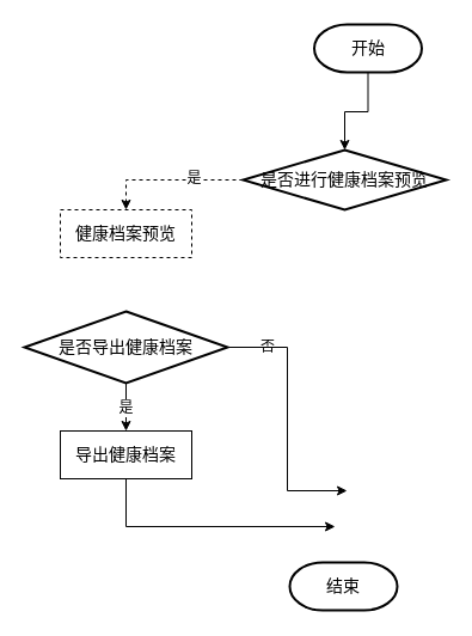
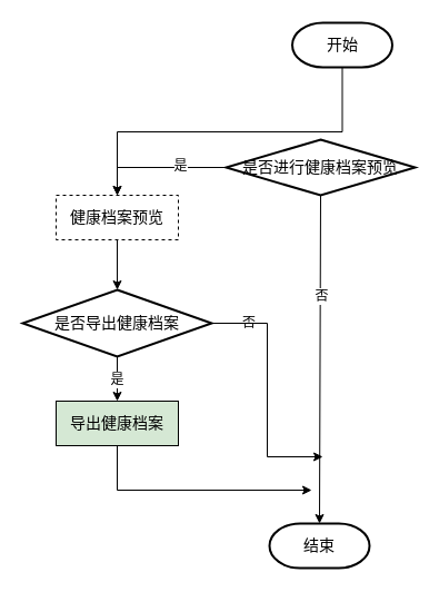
- <mxCell id="2" style="edgeStyle=elbowEdgeStyle;rounded=0;orthogonalLoop=1;jettySize=auto;elbow=vertical;html=1;exitX=0.5;exitY=1;exitDx=0;exitDy=0;exitPerimeter=0;entryX=0.5;entryY=0;entryDx=0;entryDy=0;entryPerimeter=0;" edge="1" parent="1" source="3" target="9"><mxGeometry relative="1" as="geometry" /></mxCell>
+ <mxCell id="2" style="edgeStyle=elbowEdgeStyle;rounded=0;orthogonalLoop=1;jettySize=auto;elbow=vertical;html=1;exitX=0.5;exitY=1;exitDx=0;exitDy=0;exitPerimeter=0;" edge="1" parent="1" source="3" target="11"><mxGeometry relative="1" as="geometry" /></mxCell>
- <mxCell id="5" style="edgeStyle=elbowEdgeStyle;rounded=0;orthogonalLoop=1;jettySize=auto;elbow=vertical;html=1;exitX=0;exitY=0.5;exitDx=0;exitDy=0;exitPerimeter=0;entryX=0.5;entryY=0;entryDx=0;entryDy=0;dashed=1;" edge="1" parent="1" source="9" target="11"><mxGeometry relative="1" as="geometry"><Array as="points"><mxPoint x="160" y="150" /></Array></mxGeometry></mxCell>
+ <mxCell id="5" style="edgeStyle=elbowEdgeStyle;rounded=0;orthogonalLoop=1;jettySize=auto;elbow=vertical;html=1;exitX=0;exitY=0.5;exitDx=0;exitDy=0;exitPerimeter=0;entryX=0.5;entryY=0;entryDx=0;entryDy=0;" edge="1" parent="1" source="9" target="11"><mxGeometry relative="1" as="geometry"><Array as="points"><mxPoint x="160" y="150" /></Array></mxGeometry></mxCell>
+ <mxCell id="10" style="edgeStyle=none;rounded=0;orthogonalLoop=1;jettySize=auto;html=1;exitX=0.5;exitY=1;exitDx=0;exitDy=0;entryX=0.5;entryY=0;entryDx=0;entryDy=0;entryPerimeter=0;" edge="1" parent="1" source="11" target="15"><mxGeometry relative="1" as="geometry" /></mxCell>
+ <mxCell id="7" style="edgeStyle=none;rounded=0;orthogonalLoop=1;jettySize=auto;html=1;exitX=0.5;exitY=1;exitDx=0;exitDy=0;exitPerimeter=0;entryX=0.5;entryY=0;entryDx=0;entryDy=0;entryPerimeter=0;" edge="1" parent="1" source="9" target="4"><mxGeometry relative="1" as="geometry"><mxPoint x="287" y="260" as="targetPoint" /></mxGeometry></mxCell>
+ <mxCell id="8" value="否" style="text;html=1;resizable=0;points=[];align=center;verticalAlign=middle;labelBackgroundColor=#ffffff;" vertex="1" connectable="0" parent="7"><mxGeometry x="-0.389" y="1" relative="1" as="geometry"><mxPoint as="offset" /></mxGeometry></mxCell>
- <mxCell id="17" value="&lt;span style=&quot;font-size: 14px&quot;&gt;导出健康档案&lt;/span&gt;" style="rounded=0;whiteSpace=wrap;html=1;" vertex="1" parent="1"><mxGeometry x="50" y="360" width="110" height="40" as="geometry" /></mxCell>
+ <mxCell id="17" value="&lt;span style=&quot;font-size: 14px&quot;&gt;导出健康档案&lt;/span&gt;" style="rounded=0;whiteSpace=wrap;html=1;fillColor=#d5e8d4;" vertex="1" parent="1"><mxGeometry x="50" y="360" width="110" height="40" as="geometry" /></mxCell>
